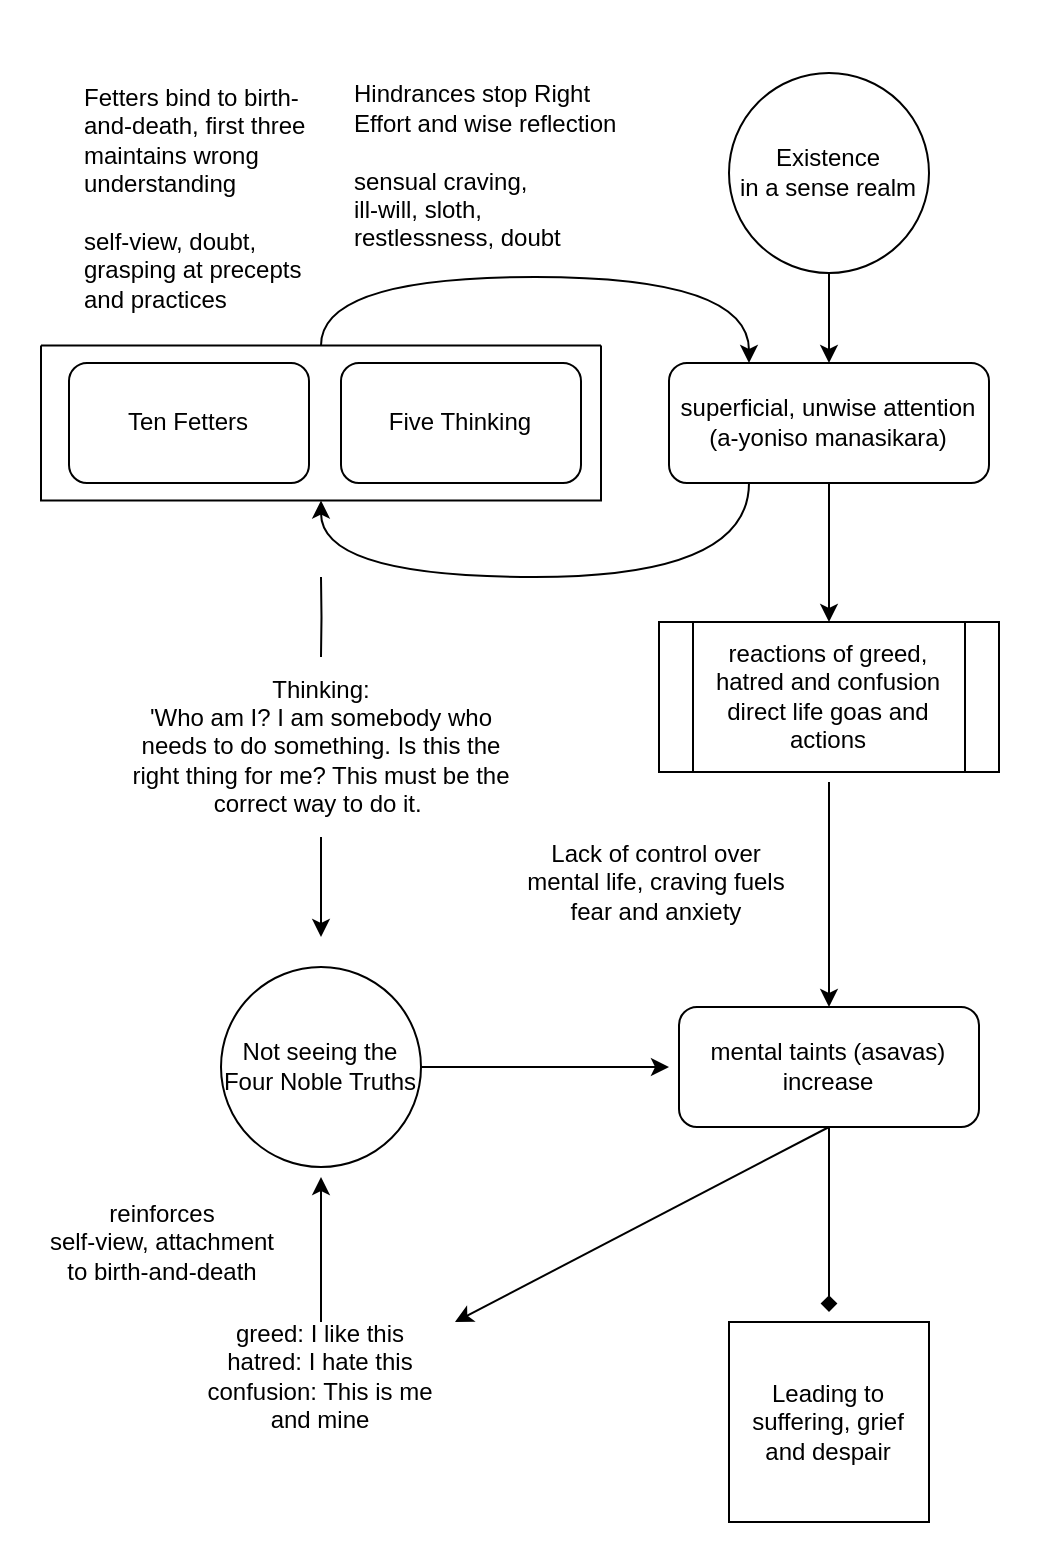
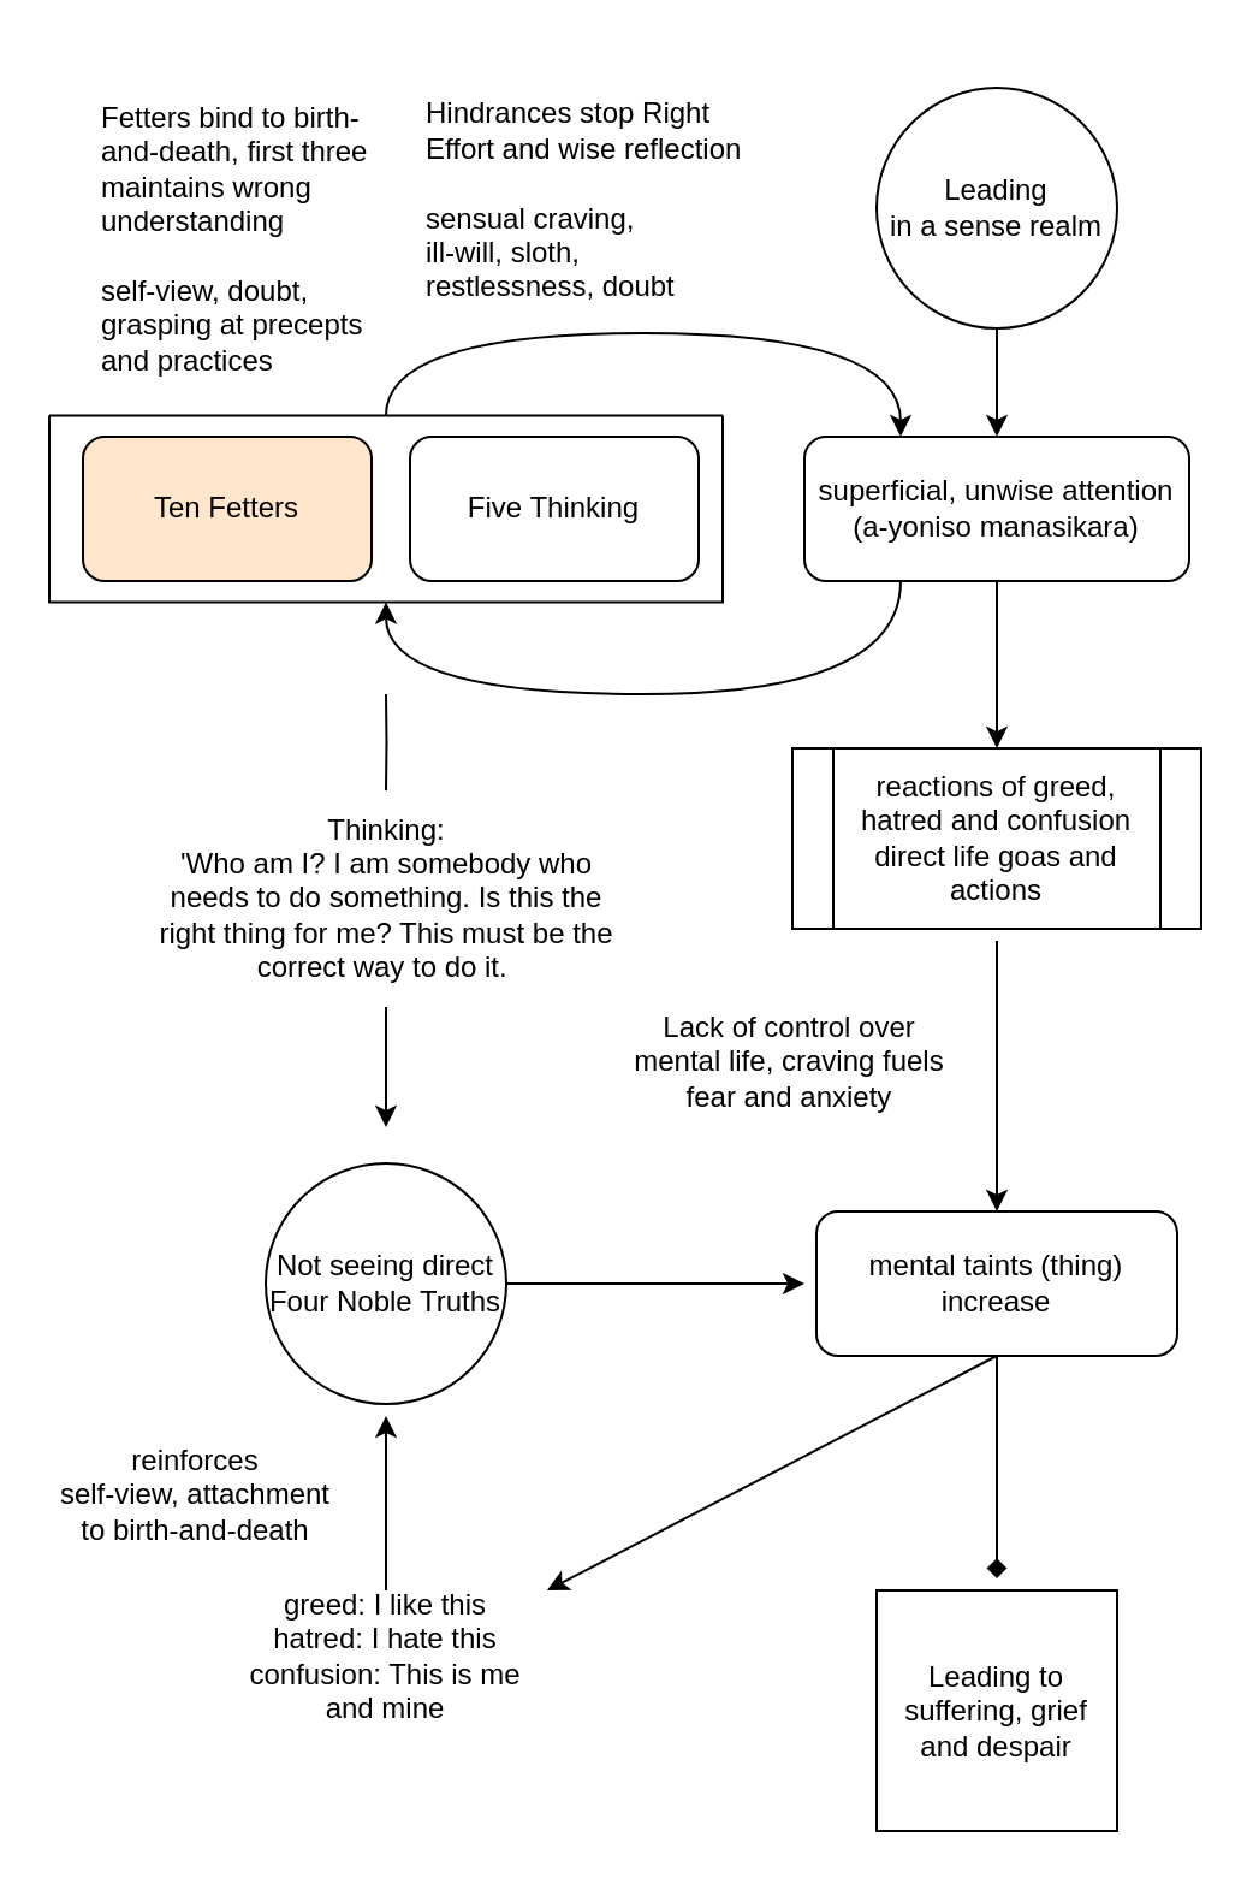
- <mxCell id="3" value="&lt;div&gt;Existence&lt;/div&gt;&lt;div&gt;in a sense realm&lt;br&gt;&lt;/div&gt;" style="ellipse;whiteSpace=wrap;html=1;aspect=fixed;" parent="1" vertex="1"><mxGeometry x="364" y="36" width="100" height="100" as="geometry" /></mxCell>
+ <mxCell id="3" value="&lt;div&gt;Leading&lt;/div&gt;&lt;div&gt;in a sense realm&lt;br&gt;&lt;/div&gt;" style="ellipse;whiteSpace=wrap;html=1;aspect=fixed;" parent="1" vertex="1"><mxGeometry x="364" y="36" width="100" height="100" as="geometry" /></mxCell>
- <mxCell id="17" value="Ten Fetters" style="rounded=1;whiteSpace=wrap;html=1;" parent="1" vertex="1"><mxGeometry x="34" y="181" width="120" height="60" as="geometry" /></mxCell>
+ <mxCell id="17" value="Ten Fetters" style="rounded=1;whiteSpace=wrap;html=1;fillColor=#ffe6cc;" parent="1" vertex="1"><mxGeometry x="34" y="181" width="120" height="60" as="geometry" /></mxCell>
- <mxCell id="13" value="Not seeing the Four Noble Truths" style="ellipse;whiteSpace=wrap;html=1;aspect=fixed;" parent="1" vertex="1"><mxGeometry x="110" y="483" width="100" height="100" as="geometry" /></mxCell>
+ <mxCell id="13" value="Not seeing direct Four Noble Truths" style="ellipse;whiteSpace=wrap;html=1;aspect=fixed;" parent="1" vertex="1"><mxGeometry x="110" y="483" width="100" height="100" as="geometry" /></mxCell>
- <mxCell id="27" value="mental taints (asavas) increase" style="rounded=1;whiteSpace=wrap;html=1;" parent="1" vertex="1"><mxGeometry x="339" y="503" width="150" height="60" as="geometry" /></mxCell>
+ <mxCell id="27" value="mental taints (thing) increase" style="rounded=1;whiteSpace=wrap;html=1;" parent="1" vertex="1"><mxGeometry x="339" y="503" width="150" height="60" as="geometry" /></mxCell>
